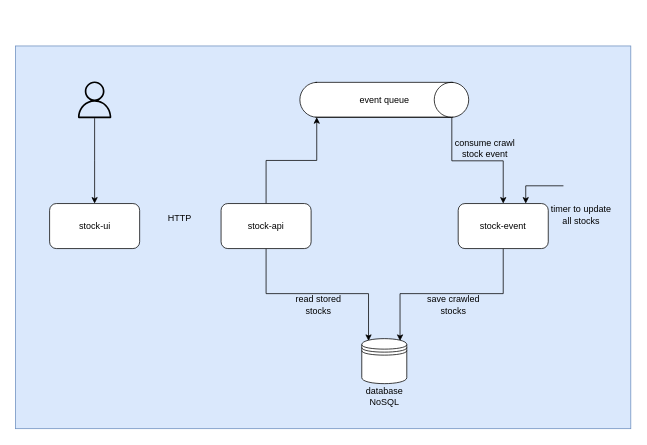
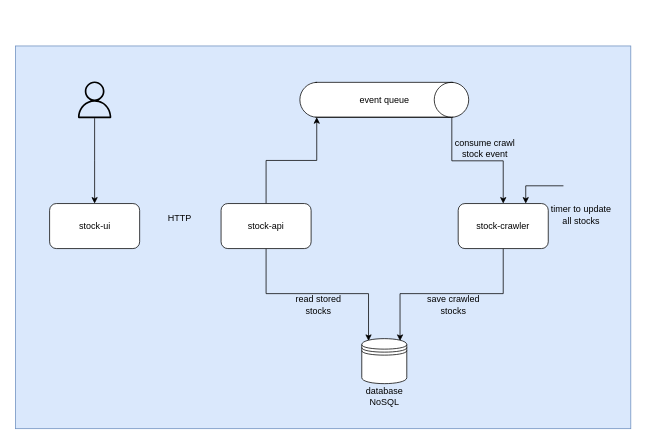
- <mxCell id="7" value="stock-event" style="rounded=1;whiteSpace=wrap;html=1;" parent="1" vertex="1"><mxGeometry x="610" y="270.75" width="120" height="60" as="geometry" /></mxCell>
+ <mxCell id="7" value="stock-crawler" style="rounded=1;whiteSpace=wrap;html=1;" parent="1" vertex="1"><mxGeometry x="610" y="270.75" width="120" height="60" as="geometry" /></mxCell>
